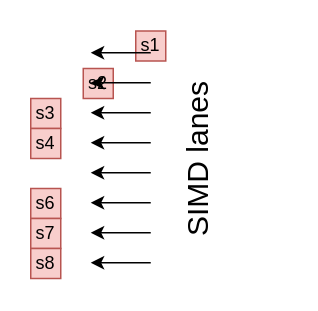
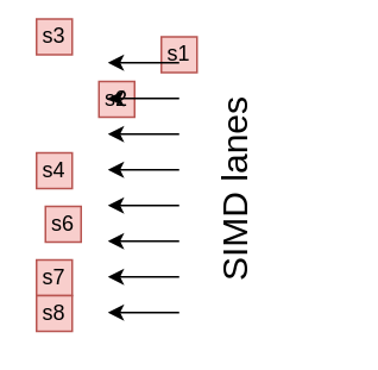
- <mxCell id="4" value="s3" style="rounded=0;whiteSpace=wrap;html=1;fillColor=#f8cecc;strokeColor=#b85450;direction=south;flipV=1;flipH=1;" vertex="1" parent="1"><mxGeometry x="20" y="65" width="20" height="20" as="geometry" /></mxCell>
+ <mxCell id="4" value="s3" style="rounded=0;whiteSpace=wrap;html=1;fillColor=#f8cecc;strokeColor=#b85450;direction=south;flipV=1;flipH=1;" vertex="1" parent="1"><mxGeometry x="20" y="10" width="20" height="20" as="geometry" /></mxCell>
- <mxCell id="6" value="s6" style="rounded=0;whiteSpace=wrap;html=1;fillColor=#f8cecc;strokeColor=#b85450;direction=south;flipV=1;flipH=1;" vertex="1" parent="1"><mxGeometry x="20" y="125" width="20" height="20" as="geometry" /></mxCell>
+ <mxCell id="6" value="s6" style="rounded=0;whiteSpace=wrap;html=1;fillColor=#f8cecc;strokeColor=#b85450;direction=south;flipV=1;flipH=1;" vertex="1" parent="1"><mxGeometry x="25" y="115" width="20" height="20" as="geometry" /></mxCell>
